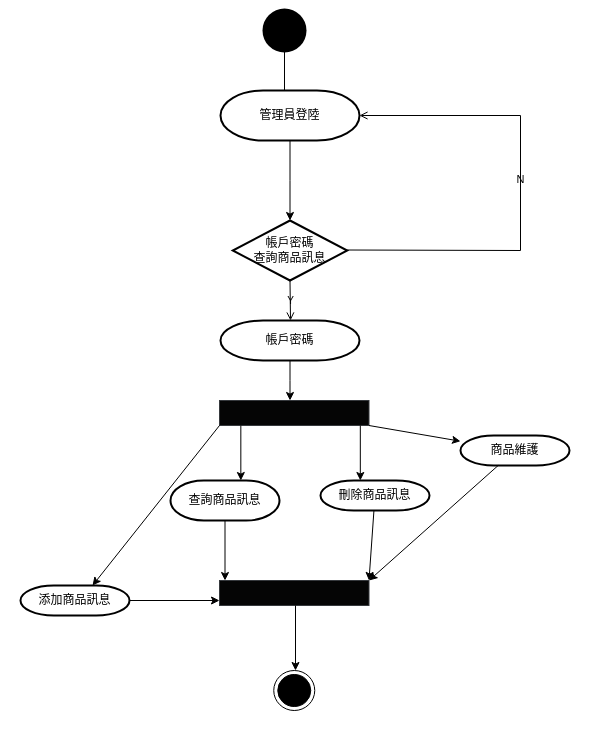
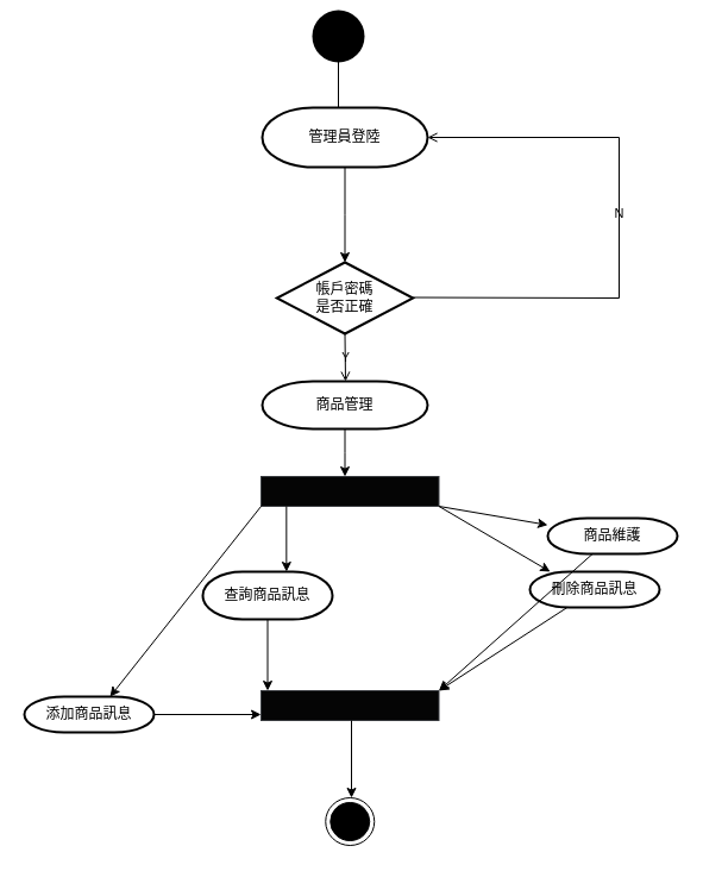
- <mxCell id="8" value="帳戶密碼&lt;br&gt;查詢商品訊息" style="strokeWidth=2;html=1;shape=mxgraph.flowchart.decision;whiteSpace=wrap;" vertex="1" parent="1"><mxGeometry x="232.25" y="220" width="114.5" height="60" as="geometry" /></mxCell>
+ <mxCell id="8" value="帳戶密碼&lt;br&gt;是否正確" style="strokeWidth=2;html=1;shape=mxgraph.flowchart.decision;whiteSpace=wrap;" vertex="1" parent="1"><mxGeometry x="232.25" y="220" width="114.5" height="60" as="geometry" /></mxCell>
- <mxCell id="12" value="帳戶密碼" style="strokeWidth=2;html=1;shape=mxgraph.flowchart.terminator;whiteSpace=wrap;" vertex="1" parent="1"><mxGeometry x="220" y="320" width="139" height="40" as="geometry" /></mxCell>
+ <mxCell id="12" value="商品管理" style="strokeWidth=2;html=1;shape=mxgraph.flowchart.terminator;whiteSpace=wrap;" vertex="1" parent="1"><mxGeometry x="220" y="320" width="139" height="40" as="geometry" /></mxCell>
- <mxCell id="17" value="刪除商品訊息" style="strokeWidth=2;html=1;shape=mxgraph.flowchart.terminator;whiteSpace=wrap;" vertex="1" parent="1"><mxGeometry x="320" y="480" width="109" height="30" as="geometry" /></mxCell>
+ <mxCell id="17" value="刪除商品訊息" style="strokeWidth=2;html=1;shape=mxgraph.flowchart.terminator;whiteSpace=wrap;" vertex="1" parent="1"><mxGeometry x="445" y="480" width="109" height="30" as="geometry" /></mxCell>
